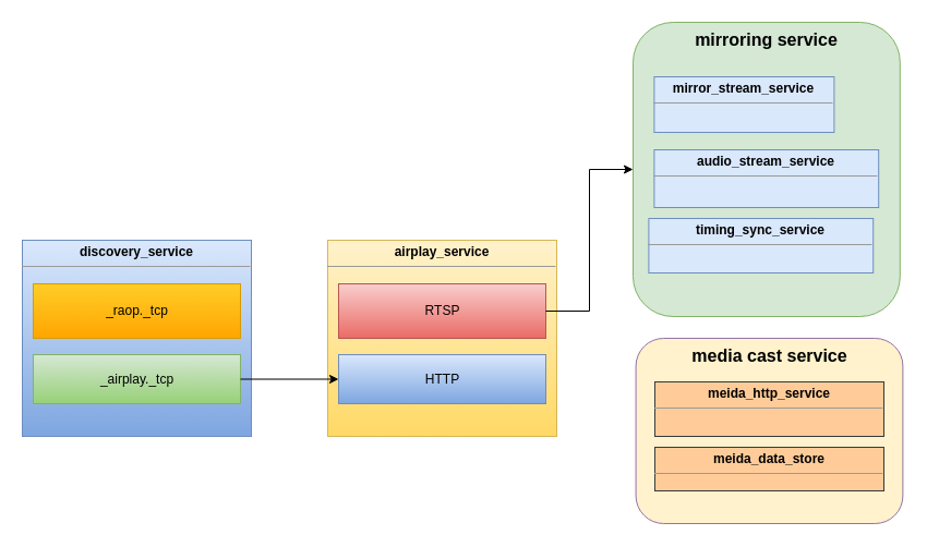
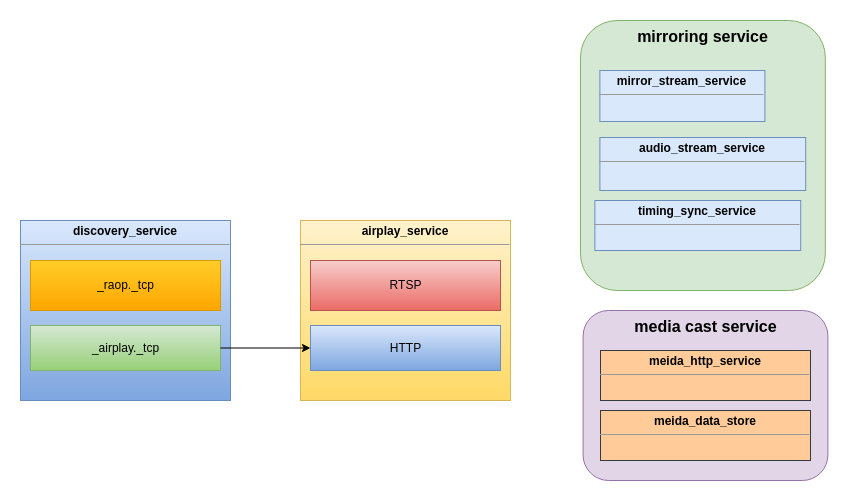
- <mxCell id="13" style="edgeStyle=orthogonalEdgeStyle;rounded=0;orthogonalLoop=1;jettySize=auto;html=1;exitX=1;exitY=0.5;exitDx=0;exitDy=0;entryX=0;entryY=0.5;entryDx=0;entryDy=0;fontSize=16;" edge="1" parent="1" source="10" target="14"><mxGeometry relative="1" as="geometry" /></mxCell>
- <mxCell id="19" value="media cast service" style="rounded=1;whiteSpace=wrap;html=1;verticalAlign=top;fontSize=16;fontStyle=1;fillColor=#fff2cc;strokeColor=#9673a6;" vertex="1" parent="18"><mxGeometry width="244.8" height="170" as="geometry" /></mxCell>
+ <mxCell id="19" value="media cast service" style="rounded=1;whiteSpace=wrap;html=1;verticalAlign=top;fontSize=16;fontStyle=1;fillColor=#e1d5e7;strokeColor=#9673a6;" vertex="1" parent="18"><mxGeometry width="244.8" height="170" as="geometry" /></mxCell>
- <mxCell id="21" value="&lt;p style=&quot;margin: 0px ; margin-top: 4px ; text-align: center&quot;&gt;&lt;b&gt;meida&lt;/b&gt;&lt;b&gt;_data_store&lt;/b&gt;&lt;/p&gt;&lt;hr size=&quot;1&quot;&gt;&lt;div style=&quot;height: 2px&quot;&gt;&lt;/div&gt;" style="verticalAlign=top;align=left;overflow=fill;fontSize=12;fontFamily=Helvetica;html=1;fillColor=#ffcc99;strokeColor=#36393d;" parent="18" vertex="1"><mxGeometry x="17.4" y="100" width="210" height="40" as="geometry" /></mxCell>
+ <mxCell id="21" value="&lt;p style=&quot;margin: 0px ; margin-top: 4px ; text-align: center&quot;&gt;&lt;b&gt;meida&lt;/b&gt;&lt;b&gt;_data_store&lt;/b&gt;&lt;/p&gt;&lt;hr size=&quot;1&quot;&gt;&lt;div style=&quot;height: 2px&quot;&gt;&lt;/div&gt;" style="verticalAlign=top;align=left;overflow=fill;fontSize=12;fontFamily=Helvetica;html=1;fillColor=#ffcc99;strokeColor=#36393d;" parent="18" vertex="1"><mxGeometry x="17.4" y="100" width="210" height="50" as="geometry" /></mxCell>
